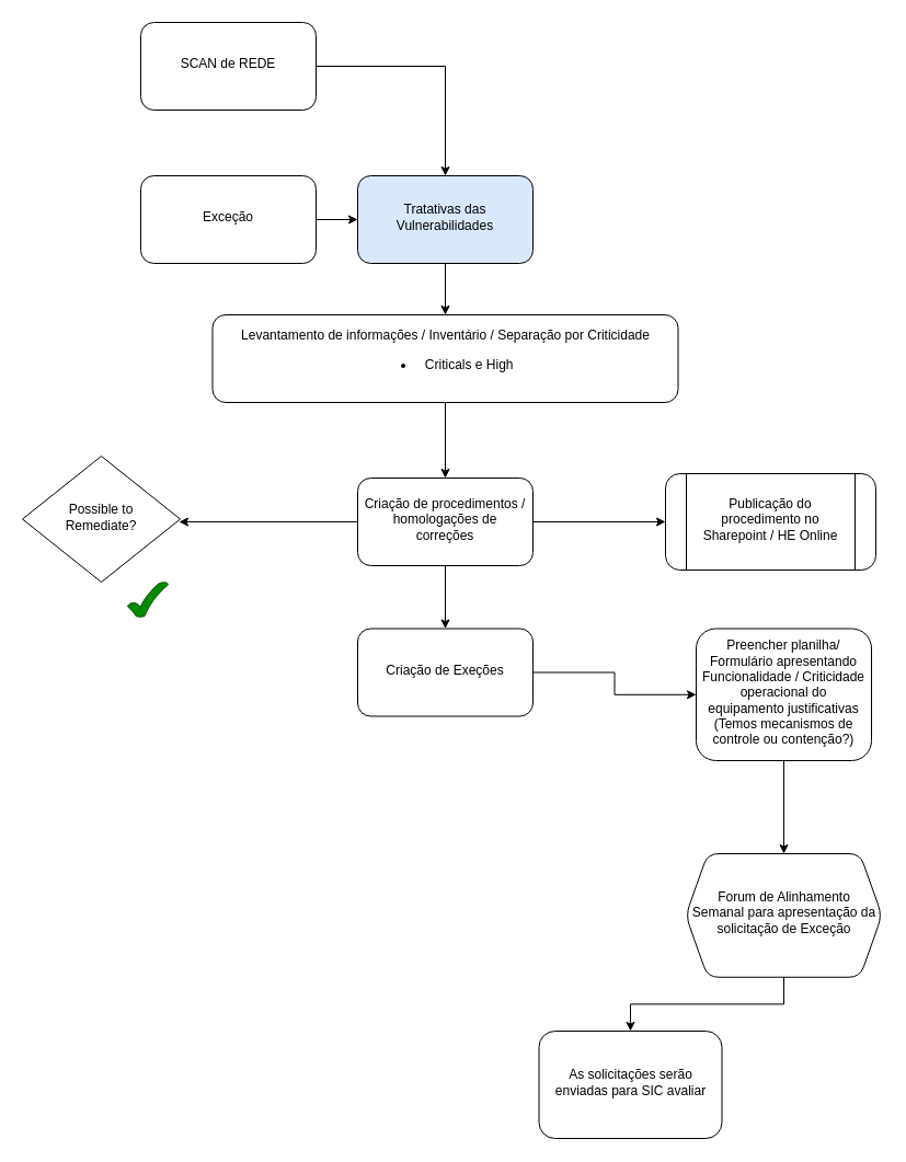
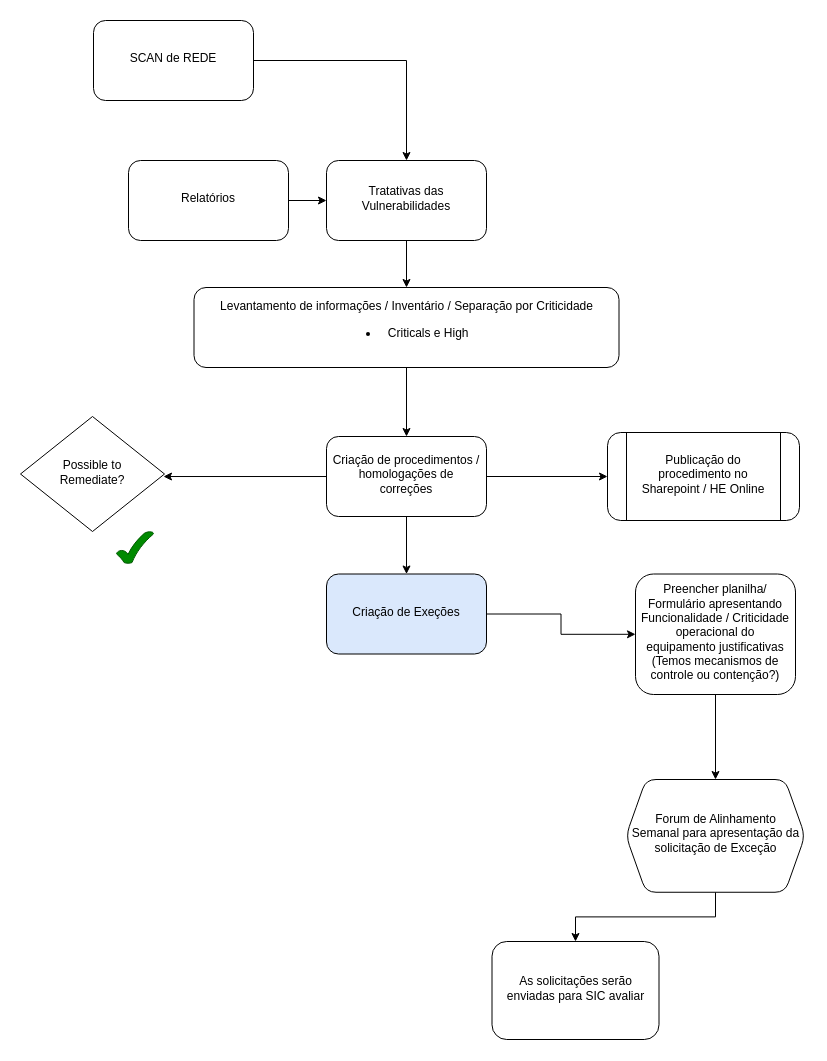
- <mxCell id="5" value="SCAN de REDE" style="rounded=1;whiteSpace=wrap;html=1;shadow=0;strokeWidth=1;spacing=6;spacingTop=-4;" vertex="1" parent="1"><mxGeometry x="128" y="20" width="160" height="80" as="geometry" /></mxCell>
+ <mxCell id="5" value="SCAN de REDE" style="rounded=1;whiteSpace=wrap;html=1;shadow=0;strokeWidth=1;spacing=6;spacingTop=-4;" vertex="1" parent="1"><mxGeometry x="93" y="20" width="160" height="80" as="geometry" /></mxCell>
- <mxCell id="7" value="Exceção" style="rounded=1;whiteSpace=wrap;html=1;shadow=0;strokeWidth=1;spacing=6;spacingTop=-4;" vertex="1" parent="1"><mxGeometry x="128" y="160" width="160" height="80" as="geometry" /></mxCell>
+ <mxCell id="7" value="Relatórios" style="rounded=1;whiteSpace=wrap;html=1;shadow=0;strokeWidth=1;spacing=6;spacingTop=-4;" vertex="1" parent="1"><mxGeometry x="128" y="160" width="160" height="80" as="geometry" /></mxCell>
- <mxCell id="9" value="Tratativas das Vulnerabilidades" style="rounded=1;whiteSpace=wrap;html=1;shadow=0;strokeWidth=1;spacing=6;spacingTop=-4;fillColor=#dae8fc;" vertex="1" parent="1"><mxGeometry x="326" y="160" width="160" height="80" as="geometry" /></mxCell>
+ <mxCell id="9" value="Tratativas das Vulnerabilidades" style="rounded=1;whiteSpace=wrap;html=1;shadow=0;strokeWidth=1;spacing=6;spacingTop=-4;" vertex="1" parent="1"><mxGeometry x="326" y="160" width="160" height="80" as="geometry" /></mxCell>
- <mxCell id="17" value="Criação de Exeções" style="rounded=1;whiteSpace=wrap;html=1;shadow=0;strokeWidth=1;spacing=6;spacingTop=-4;" vertex="1" parent="1"><mxGeometry x="326" y="573.5" width="160" height="80" as="geometry" /></mxCell>
+ <mxCell id="17" value="Criação de Exeções" style="rounded=1;whiteSpace=wrap;html=1;shadow=0;strokeWidth=1;spacing=6;spacingTop=-4;fillColor=#dae8fc;" vertex="1" parent="1"><mxGeometry x="326" y="573.5" width="160" height="80" as="geometry" /></mxCell>
